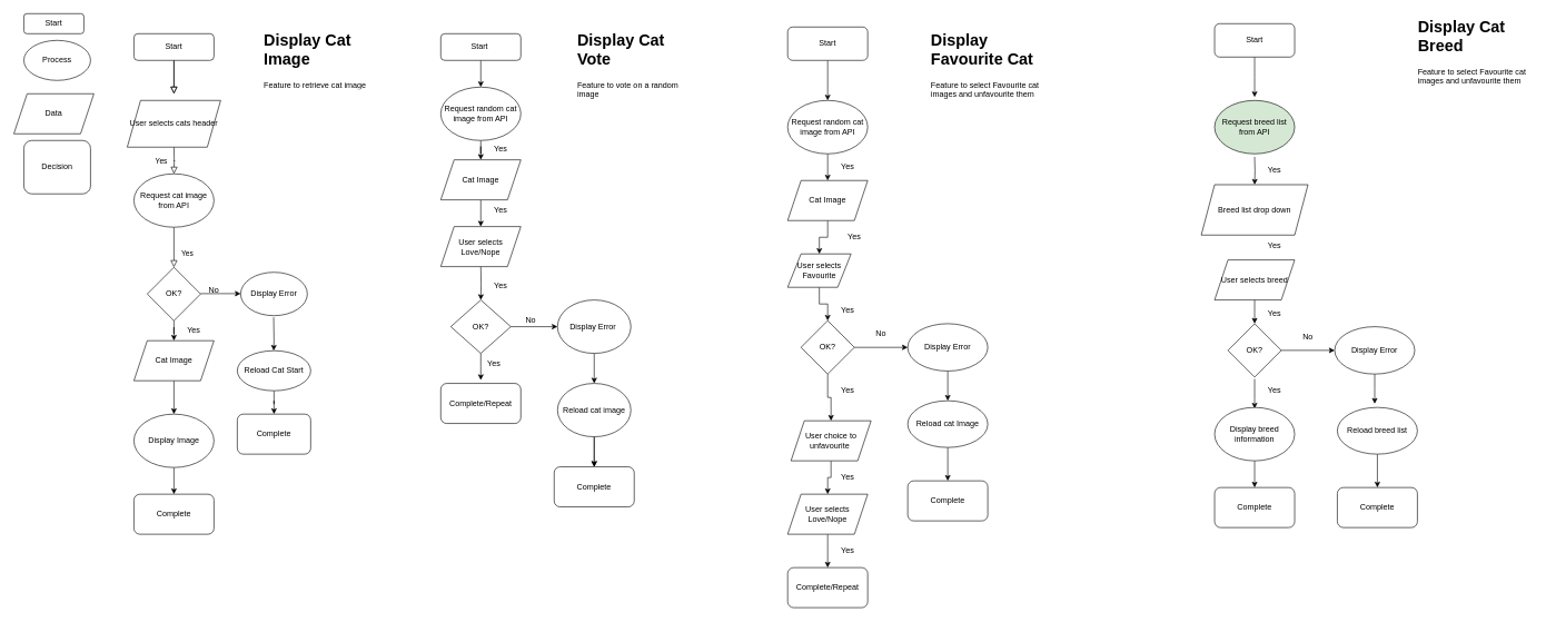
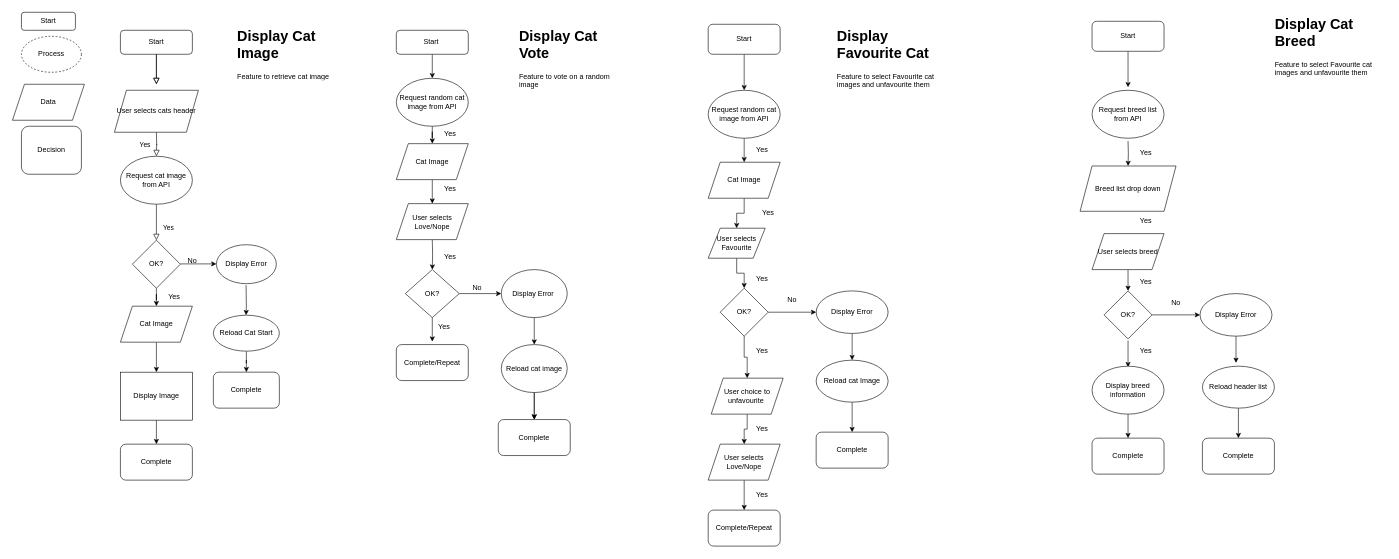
- <mxCell id="7" value="Process" style="ellipse;whiteSpace=wrap;html=1;" parent="1" vertex="1"><mxGeometry x="35" y="60" width="100" height="60" as="geometry" /></mxCell>
+ <mxCell id="7" value="Process" style="ellipse;whiteSpace=wrap;html=1;dashed=1;" parent="1" vertex="1"><mxGeometry x="35" y="60" width="100" height="60" as="geometry" /></mxCell>
- <mxCell id="98" value="Request breed list from API" style="ellipse;whiteSpace=wrap;html=1;fillColor=#d5e8d4;" vertex="1" parent="1"><mxGeometry x="1820" y="150" width="120" height="80" as="geometry" /></mxCell>
+ <mxCell id="98" value="Request breed list from API" style="ellipse;whiteSpace=wrap;html=1;" vertex="1" parent="1"><mxGeometry x="1820" y="150" width="120" height="80" as="geometry" /></mxCell>
- <mxCell id="93" value="Reload breed list" style="ellipse;whiteSpace=wrap;html=1;" vertex="1" parent="1"><mxGeometry x="2004" y="610" width="120" height="70" as="geometry" /></mxCell>
+ <mxCell id="93" value="Reload header list" style="ellipse;whiteSpace=wrap;html=1;" vertex="1" parent="1"><mxGeometry x="2004" y="610" width="120" height="70" as="geometry" /></mxCell>
- <mxCell id="25" value="Display Image" style="ellipse;whiteSpace=wrap;html=1;" parent="1" vertex="1"><mxGeometry x="200" y="620" width="120" height="80" as="geometry" /></mxCell>
+ <mxCell id="25" value="Display Image" style="whiteSpace=wrap;html=1;rounded=0;" parent="1" vertex="1"><mxGeometry x="200" y="620" width="120" height="80" as="geometry" /></mxCell>
